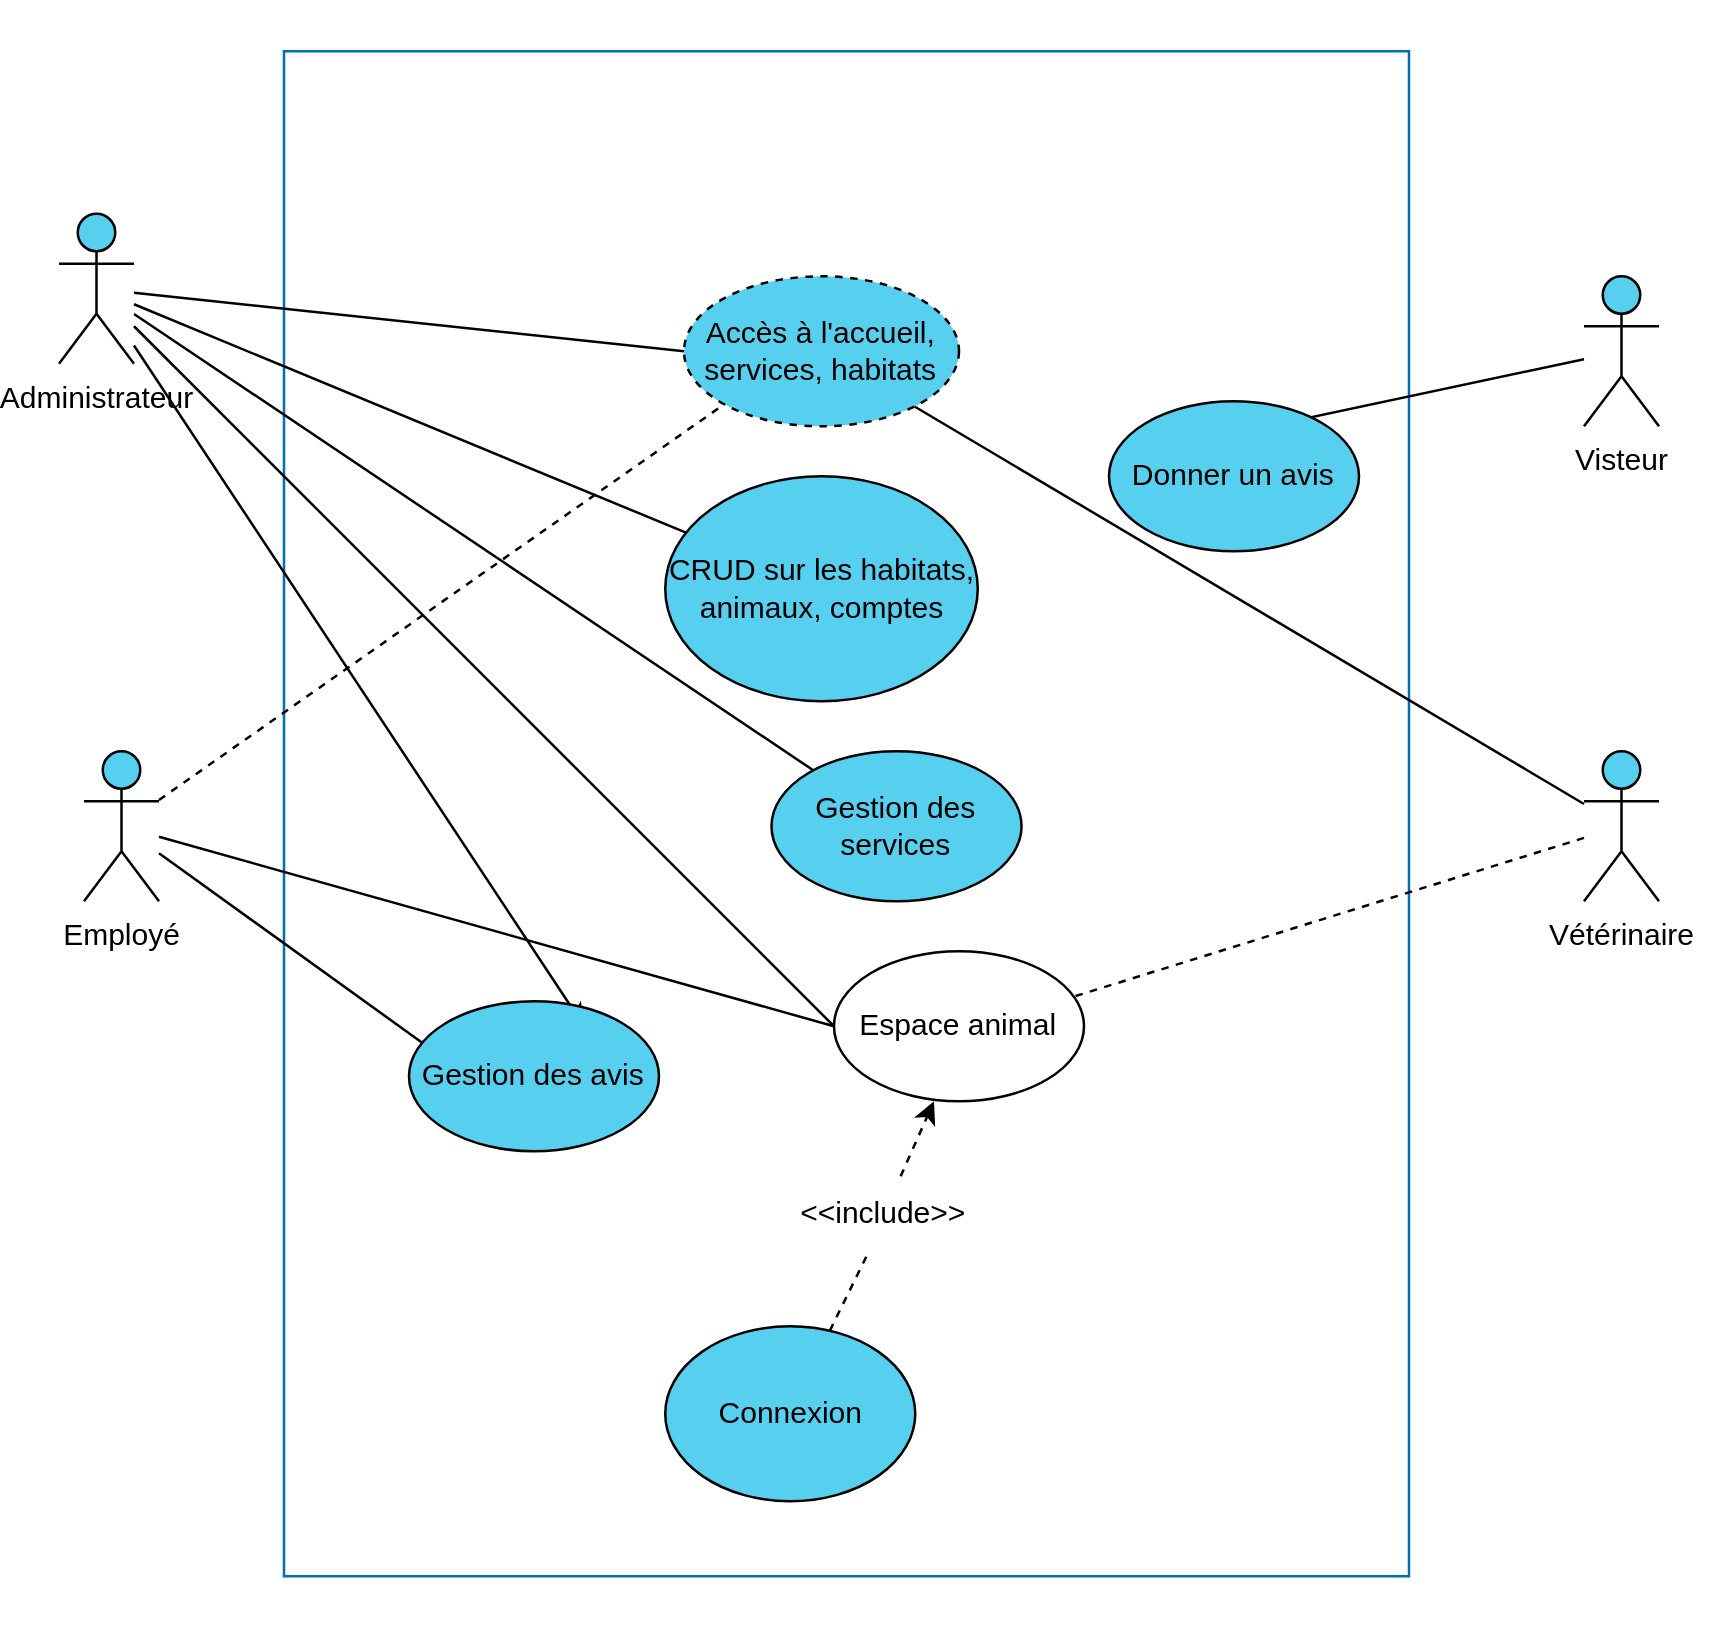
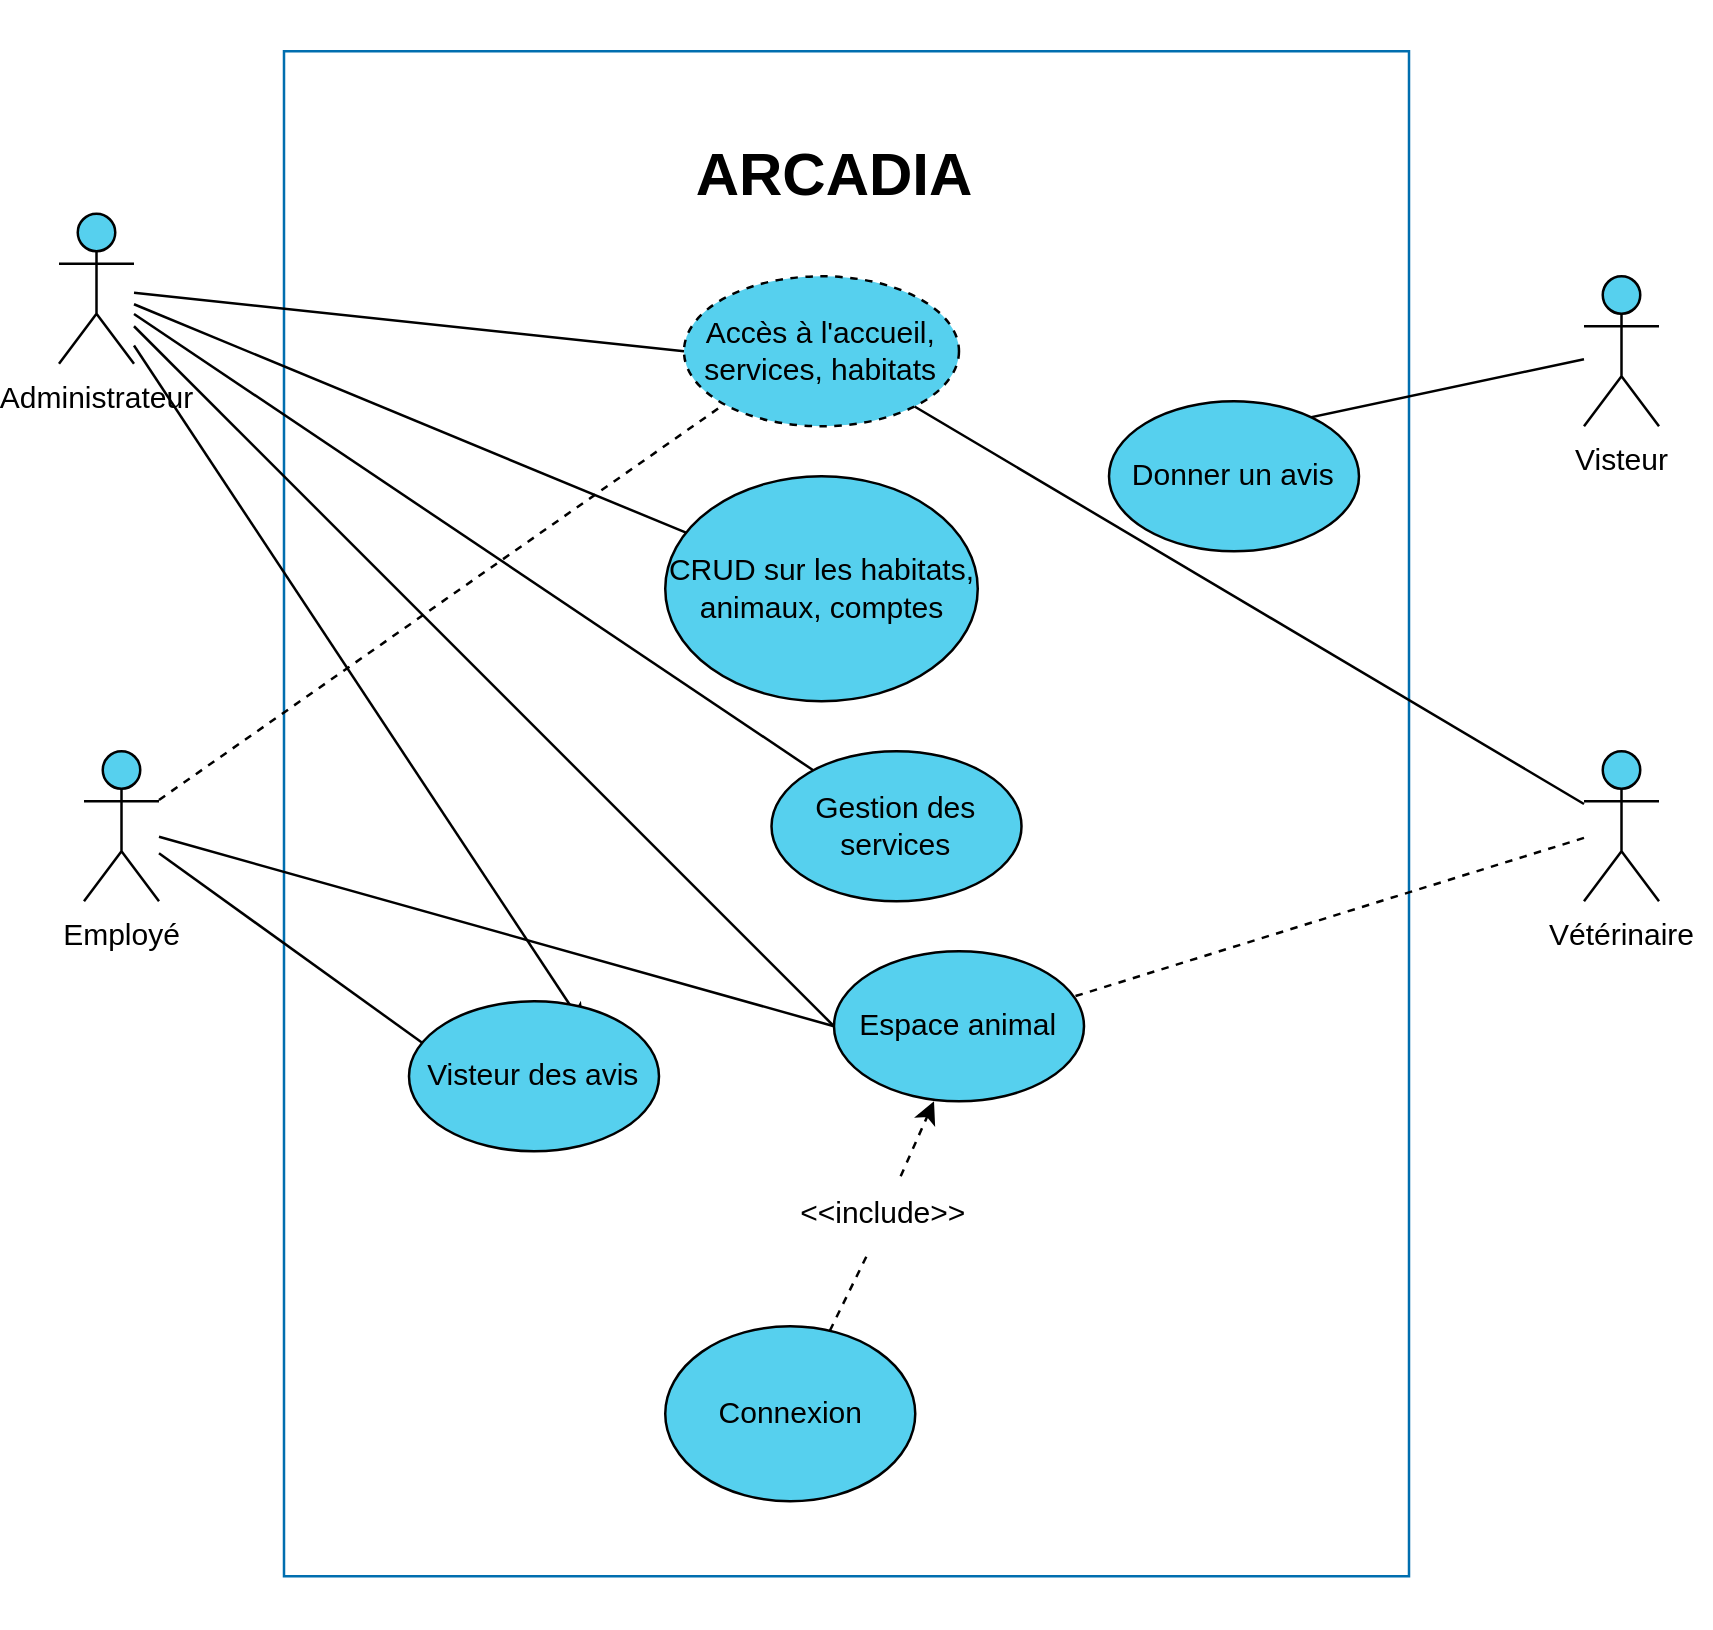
+ <mxCell id="3" value="&lt;font color=&quot;#000000&quot;&gt;ARCADIA&lt;/font&gt;" style="text;html=1;fontSize=24;fontStyle=1;verticalAlign=middle;align=center;fillStyle=auto;" vertex="1" parent="1"><mxGeometry x="280" y="50" width="100" height="40" as="geometry" /></mxCell>
- <mxCell id="21" value="&lt;font color=&quot;#000000&quot;&gt;Espace animal&lt;/font&gt;" style="ellipse;whiteSpace=wrap;html=1;fillStyle=auto;fillColor=#ffffff;strokeColor=#000000;" vertex="1" parent="1"><mxGeometry x="330" y="380" width="100" height="60" as="geometry" /></mxCell>
+ <mxCell id="21" value="&lt;font color=&quot;#000000&quot;&gt;Espace animal&lt;/font&gt;" style="ellipse;whiteSpace=wrap;html=1;fillStyle=auto;fillColor=#56D0EE;strokeColor=#000000;" vertex="1" parent="1"><mxGeometry x="330" y="380" width="100" height="60" as="geometry" /></mxCell>
- <mxCell id="22" value="&lt;font color=&quot;#000000&quot;&gt;Gestion des avis&lt;/font&gt;" style="ellipse;whiteSpace=wrap;html=1;fillStyle=auto;fillColor=#56D0EE;strokeColor=#000000;" vertex="1" parent="1"><mxGeometry x="160" y="400" width="100" height="60" as="geometry" /></mxCell>
+ <mxCell id="22" value="&lt;font color=&quot;#000000&quot;&gt;Visteur des avis&lt;/font&gt;" style="ellipse;whiteSpace=wrap;html=1;fillStyle=auto;fillColor=#56D0EE;strokeColor=#000000;" vertex="1" parent="1"><mxGeometry x="160" y="400" width="100" height="60" as="geometry" /></mxCell>
